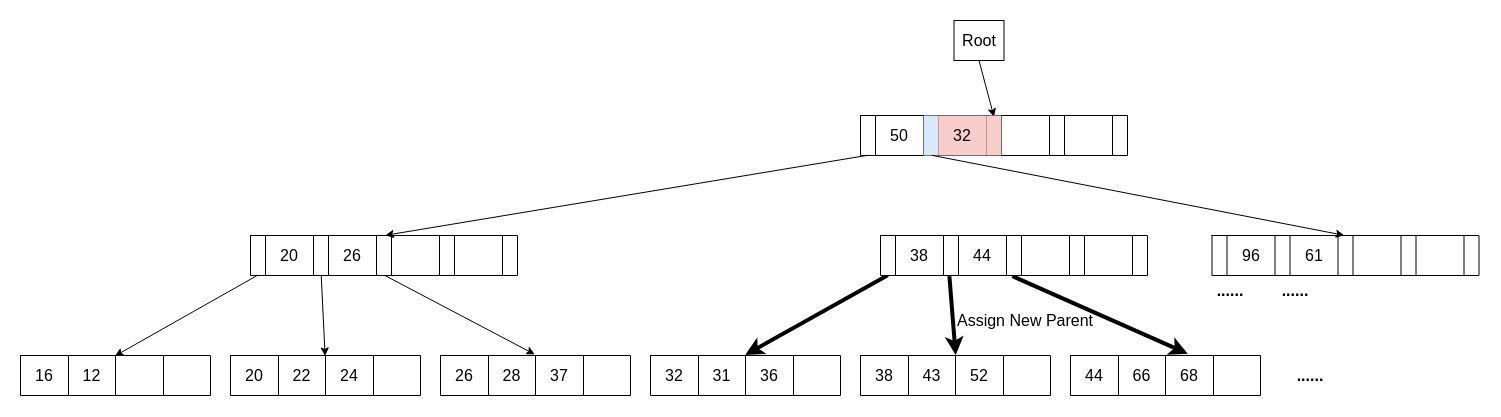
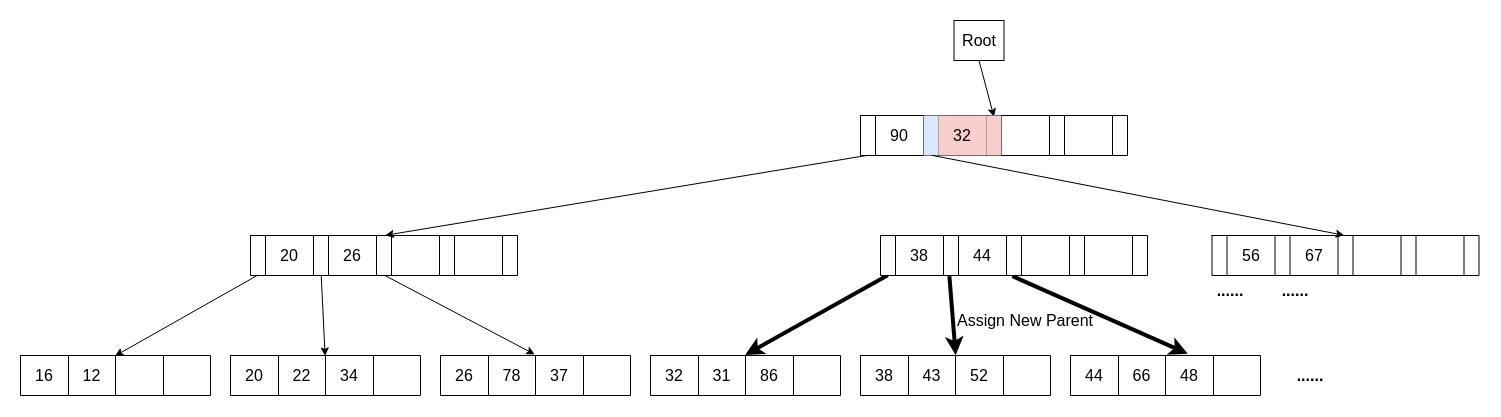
- <mxCell id="71" value="50" style="shape=partialRectangle;html=1;whiteSpace=wrap;connectable=0;strokeColor=inherit;overflow=hidden;fillColor=none;top=0;left=0;bottom=0;right=0;pointerEvents=1;fontSize=16;" parent="69" vertex="1"><mxGeometry x="15" width="48" height="40" as="geometry"><mxRectangle width="48" height="40" as="alternateBounds" /></mxGeometry></mxCell>
+ <mxCell id="71" value="90" style="shape=partialRectangle;html=1;whiteSpace=wrap;connectable=0;strokeColor=inherit;overflow=hidden;fillColor=none;top=0;left=0;bottom=0;right=0;pointerEvents=1;fontSize=16;" parent="69" vertex="1"><mxGeometry x="15" width="48" height="40" as="geometry"><mxRectangle width="48" height="40" as="alternateBounds" /></mxGeometry></mxCell>
- <mxCell id="60" value="96" style="shape=partialRectangle;html=1;whiteSpace=wrap;connectable=0;strokeColor=inherit;overflow=hidden;fillColor=none;top=0;left=0;bottom=0;right=0;pointerEvents=1;fontSize=16;" parent="58" vertex="1"><mxGeometry x="15" width="48" height="40" as="geometry"><mxRectangle width="48" height="40" as="alternateBounds" /></mxGeometry></mxCell>
+ <mxCell id="60" value="56" style="shape=partialRectangle;html=1;whiteSpace=wrap;connectable=0;strokeColor=inherit;overflow=hidden;fillColor=none;top=0;left=0;bottom=0;right=0;pointerEvents=1;fontSize=16;" parent="58" vertex="1"><mxGeometry x="15" width="48" height="40" as="geometry"><mxRectangle width="48" height="40" as="alternateBounds" /></mxGeometry></mxCell>
- <mxCell id="62" value="61" style="shape=partialRectangle;html=1;whiteSpace=wrap;connectable=0;strokeColor=inherit;overflow=hidden;fillColor=none;top=0;left=0;bottom=0;right=0;pointerEvents=1;fontSize=16;" parent="58" vertex="1"><mxGeometry x="78" width="48" height="40" as="geometry"><mxRectangle width="48" height="40" as="alternateBounds" /></mxGeometry></mxCell>
+ <mxCell id="62" value="67" style="shape=partialRectangle;html=1;whiteSpace=wrap;connectable=0;strokeColor=inherit;overflow=hidden;fillColor=none;top=0;left=0;bottom=0;right=0;pointerEvents=1;fontSize=16;" parent="58" vertex="1"><mxGeometry x="78" width="48" height="40" as="geometry"><mxRectangle width="48" height="40" as="alternateBounds" /></mxGeometry></mxCell>
- <mxCell id="43" value="24" style="shape=partialRectangle;html=1;whiteSpace=wrap;connectable=0;overflow=hidden;top=0;left=0;bottom=0;right=0;pointerEvents=1;fontSize=16;fillColor=none;strokeColor=inherit;" parent="40" vertex="1"><mxGeometry x="95" width="48" height="40" as="geometry"><mxRectangle width="48" height="40" as="alternateBounds" /></mxGeometry></mxCell>
+ <mxCell id="43" value="34" style="shape=partialRectangle;html=1;whiteSpace=wrap;connectable=0;overflow=hidden;top=0;left=0;bottom=0;right=0;pointerEvents=1;fontSize=16;fillColor=none;strokeColor=inherit;" parent="40" vertex="1"><mxGeometry x="95" width="48" height="40" as="geometry"><mxRectangle width="48" height="40" as="alternateBounds" /></mxGeometry></mxCell>
- <mxCell id="24" value="28" style="shape=partialRectangle;html=1;whiteSpace=wrap;connectable=0;strokeColor=inherit;overflow=hidden;fillColor=none;top=0;left=0;bottom=0;right=0;pointerEvents=1;fontSize=16;" parent="22" vertex="1"><mxGeometry x="48" width="47" height="40" as="geometry"><mxRectangle width="47" height="40" as="alternateBounds" /></mxGeometry></mxCell>
+ <mxCell id="24" value="78" style="shape=partialRectangle;html=1;whiteSpace=wrap;connectable=0;strokeColor=inherit;overflow=hidden;fillColor=none;top=0;left=0;bottom=0;right=0;pointerEvents=1;fontSize=16;" parent="22" vertex="1"><mxGeometry x="48" width="47" height="40" as="geometry"><mxRectangle width="47" height="40" as="alternateBounds" /></mxGeometry></mxCell>
- <mxCell id="31" value="36" style="shape=partialRectangle;html=1;whiteSpace=wrap;connectable=0;overflow=hidden;top=0;left=0;bottom=0;right=0;pointerEvents=1;fontSize=16;fillColor=none;strokeColor=inherit;" parent="28" vertex="1"><mxGeometry x="95" width="48" height="40" as="geometry"><mxRectangle width="48" height="40" as="alternateBounds" /></mxGeometry></mxCell>
+ <mxCell id="31" value="86" style="shape=partialRectangle;html=1;whiteSpace=wrap;connectable=0;overflow=hidden;top=0;left=0;bottom=0;right=0;pointerEvents=1;fontSize=16;fillColor=none;strokeColor=inherit;" parent="28" vertex="1"><mxGeometry x="95" width="48" height="40" as="geometry"><mxRectangle width="48" height="40" as="alternateBounds" /></mxGeometry></mxCell>
- <mxCell id="53" value="68" style="shape=partialRectangle;html=1;whiteSpace=wrap;connectable=0;overflow=hidden;top=0;left=0;bottom=0;right=0;pointerEvents=1;fontSize=16;fillColor=none;strokeColor=inherit;" parent="50" vertex="1"><mxGeometry x="95" width="48" height="40" as="geometry"><mxRectangle width="48" height="40" as="alternateBounds" /></mxGeometry></mxCell>
+ <mxCell id="53" value="48" style="shape=partialRectangle;html=1;whiteSpace=wrap;connectable=0;overflow=hidden;top=0;left=0;bottom=0;right=0;pointerEvents=1;fontSize=16;fillColor=none;strokeColor=inherit;" parent="50" vertex="1"><mxGeometry x="95" width="48" height="40" as="geometry"><mxRectangle width="48" height="40" as="alternateBounds" /></mxGeometry></mxCell>
